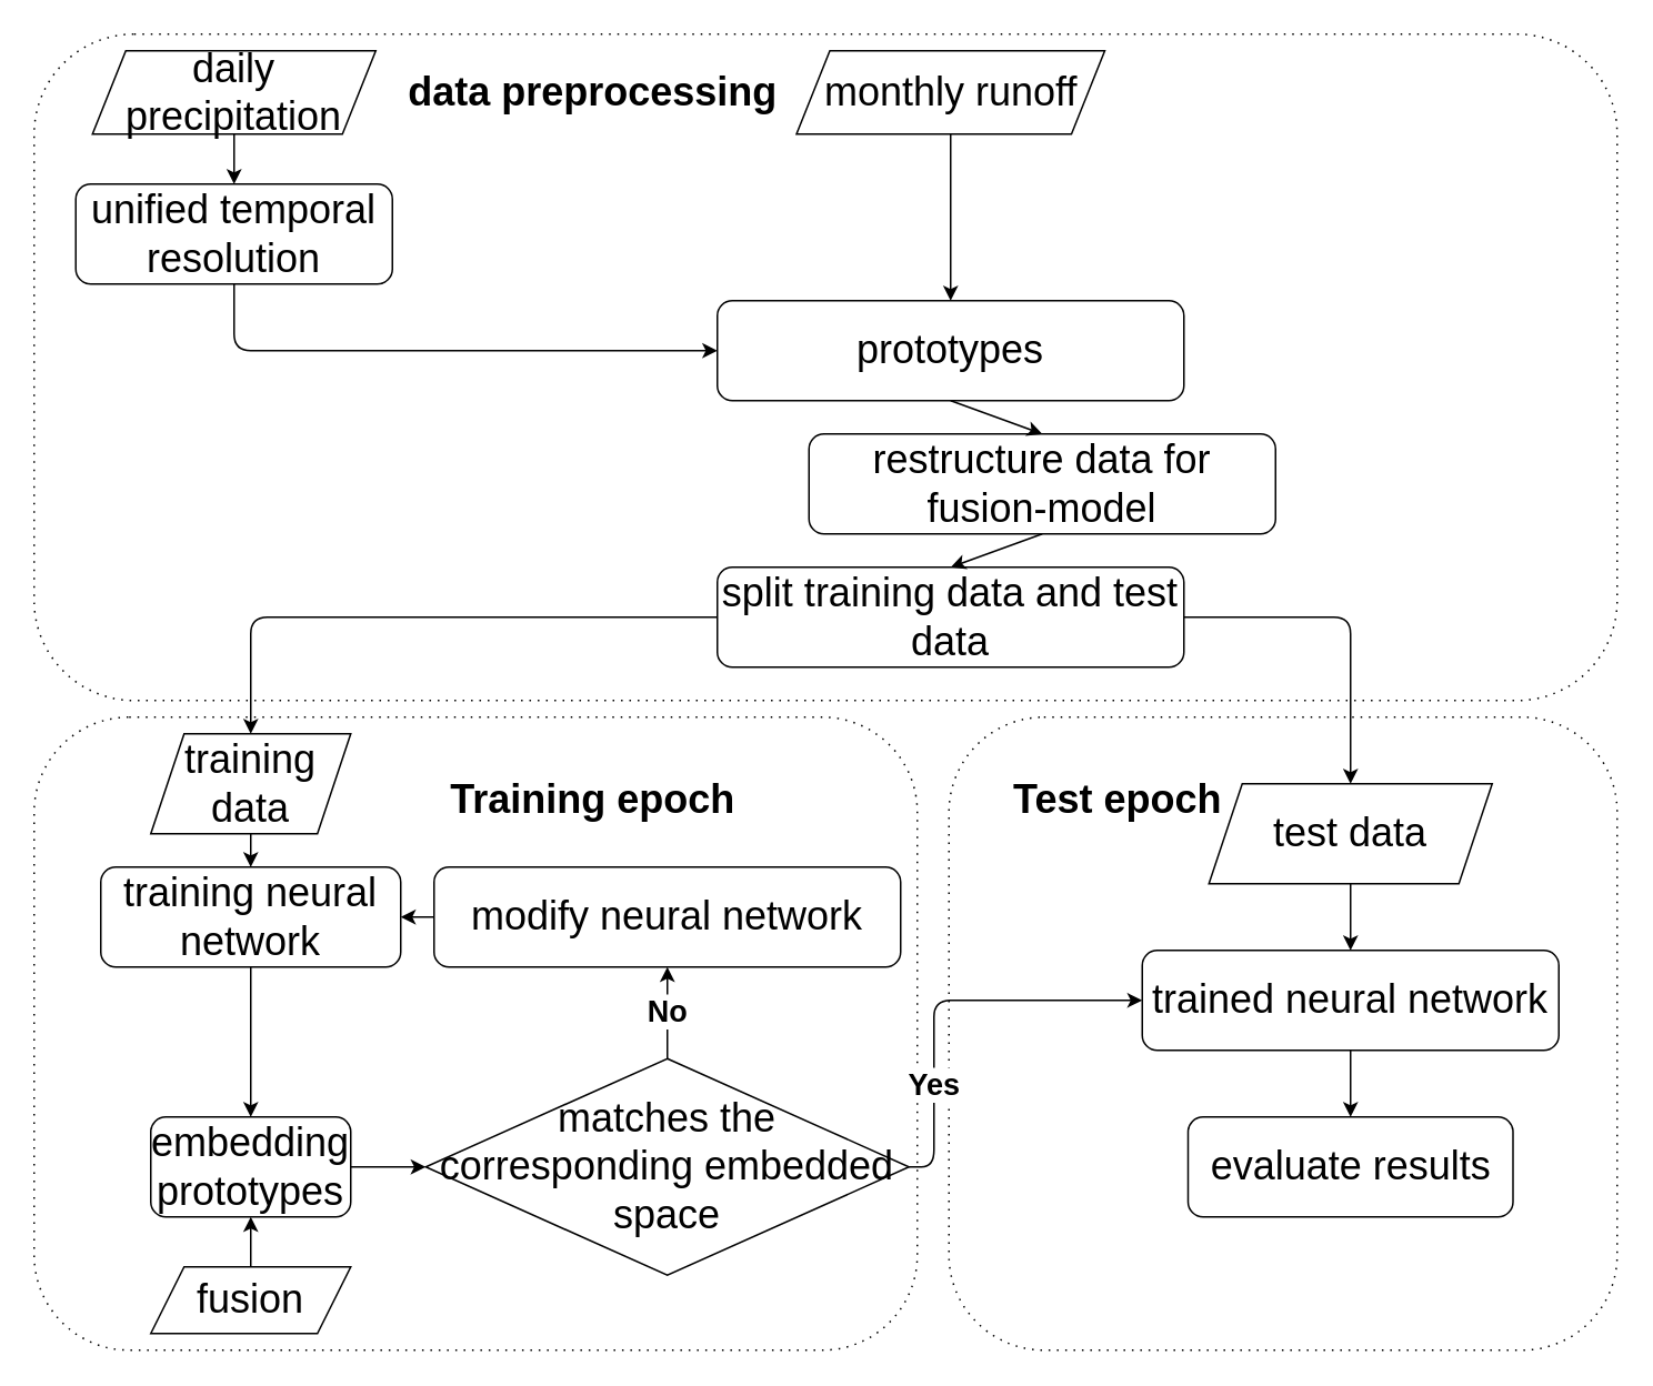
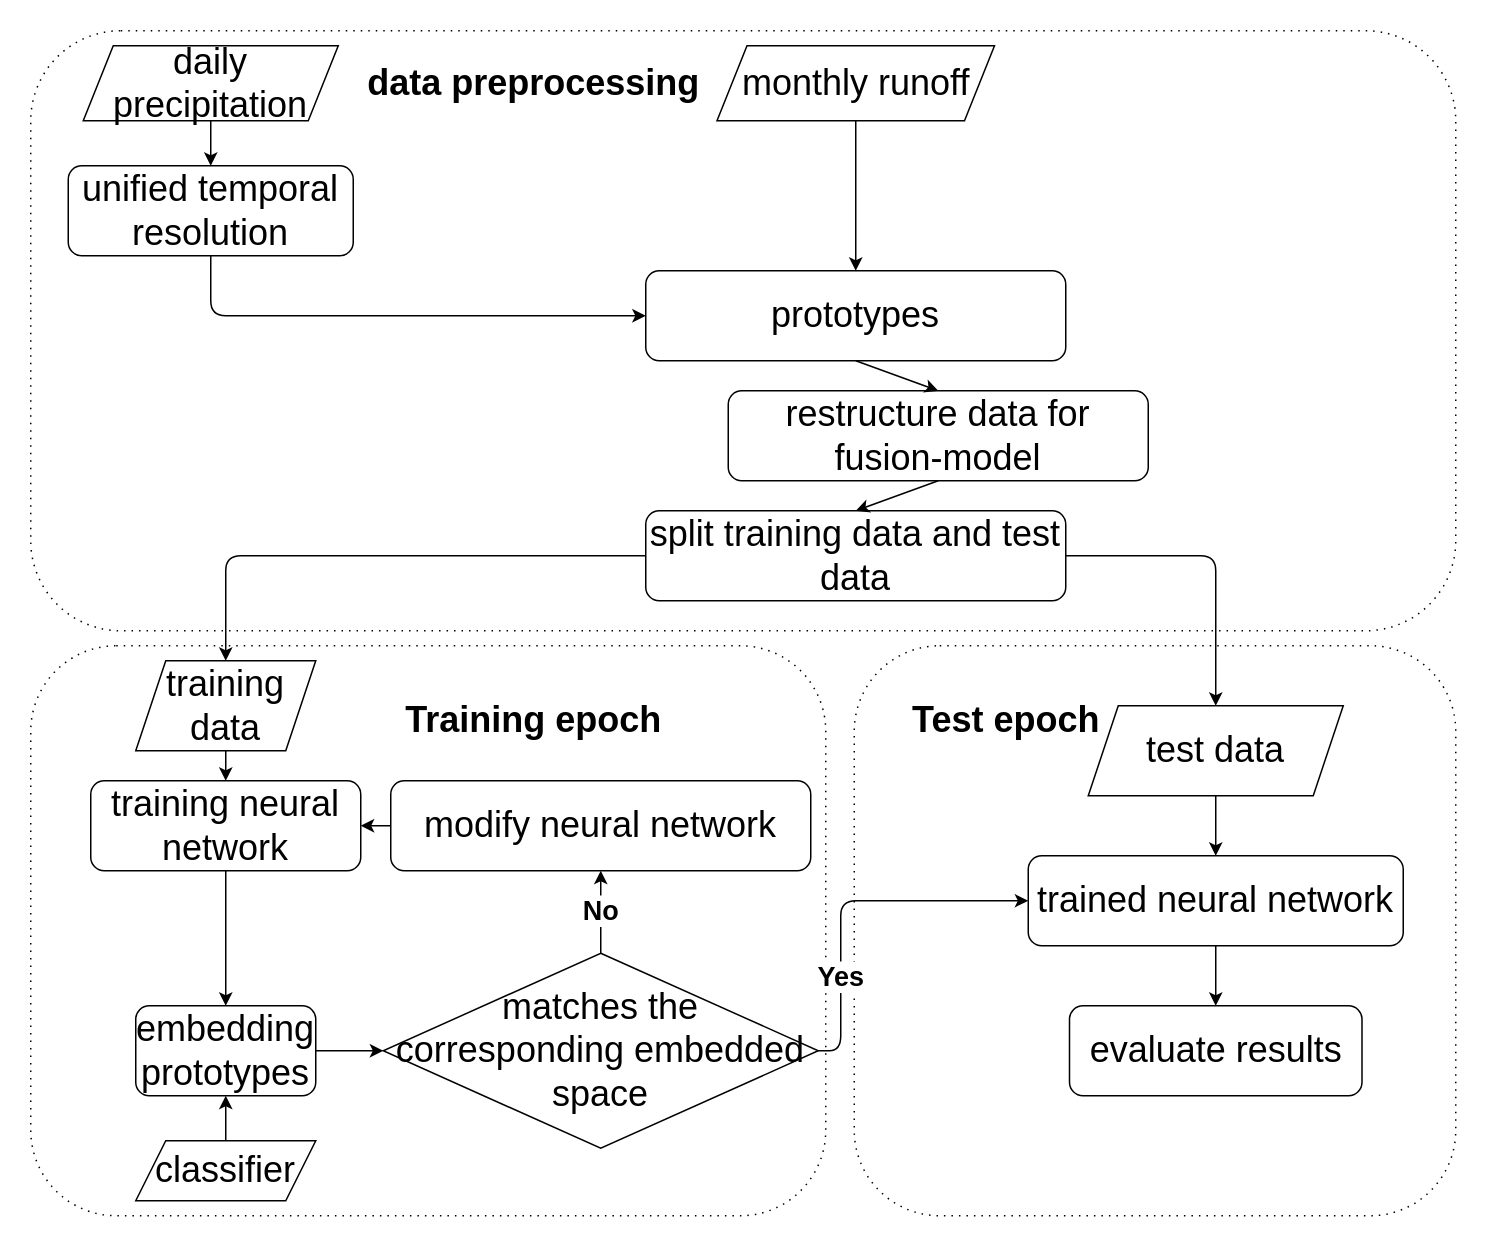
- <mxCell id="19" value="&lt;font style=&quot;font-size: 24px&quot;&gt;fusion&lt;/font&gt;" style="shape=parallelogram;perimeter=parallelogramPerimeter;whiteSpace=wrap;html=1;fixedSize=1;" parent="1" vertex="1"><mxGeometry x="90" y="760" width="120" height="40" as="geometry" /></mxCell>
+ <mxCell id="19" value="&lt;font style=&quot;font-size: 24px&quot;&gt;classifier&lt;/font&gt;" style="shape=parallelogram;perimeter=parallelogramPerimeter;whiteSpace=wrap;html=1;fixedSize=1;" parent="1" vertex="1"><mxGeometry x="90" y="760" width="120" height="40" as="geometry" /></mxCell>
